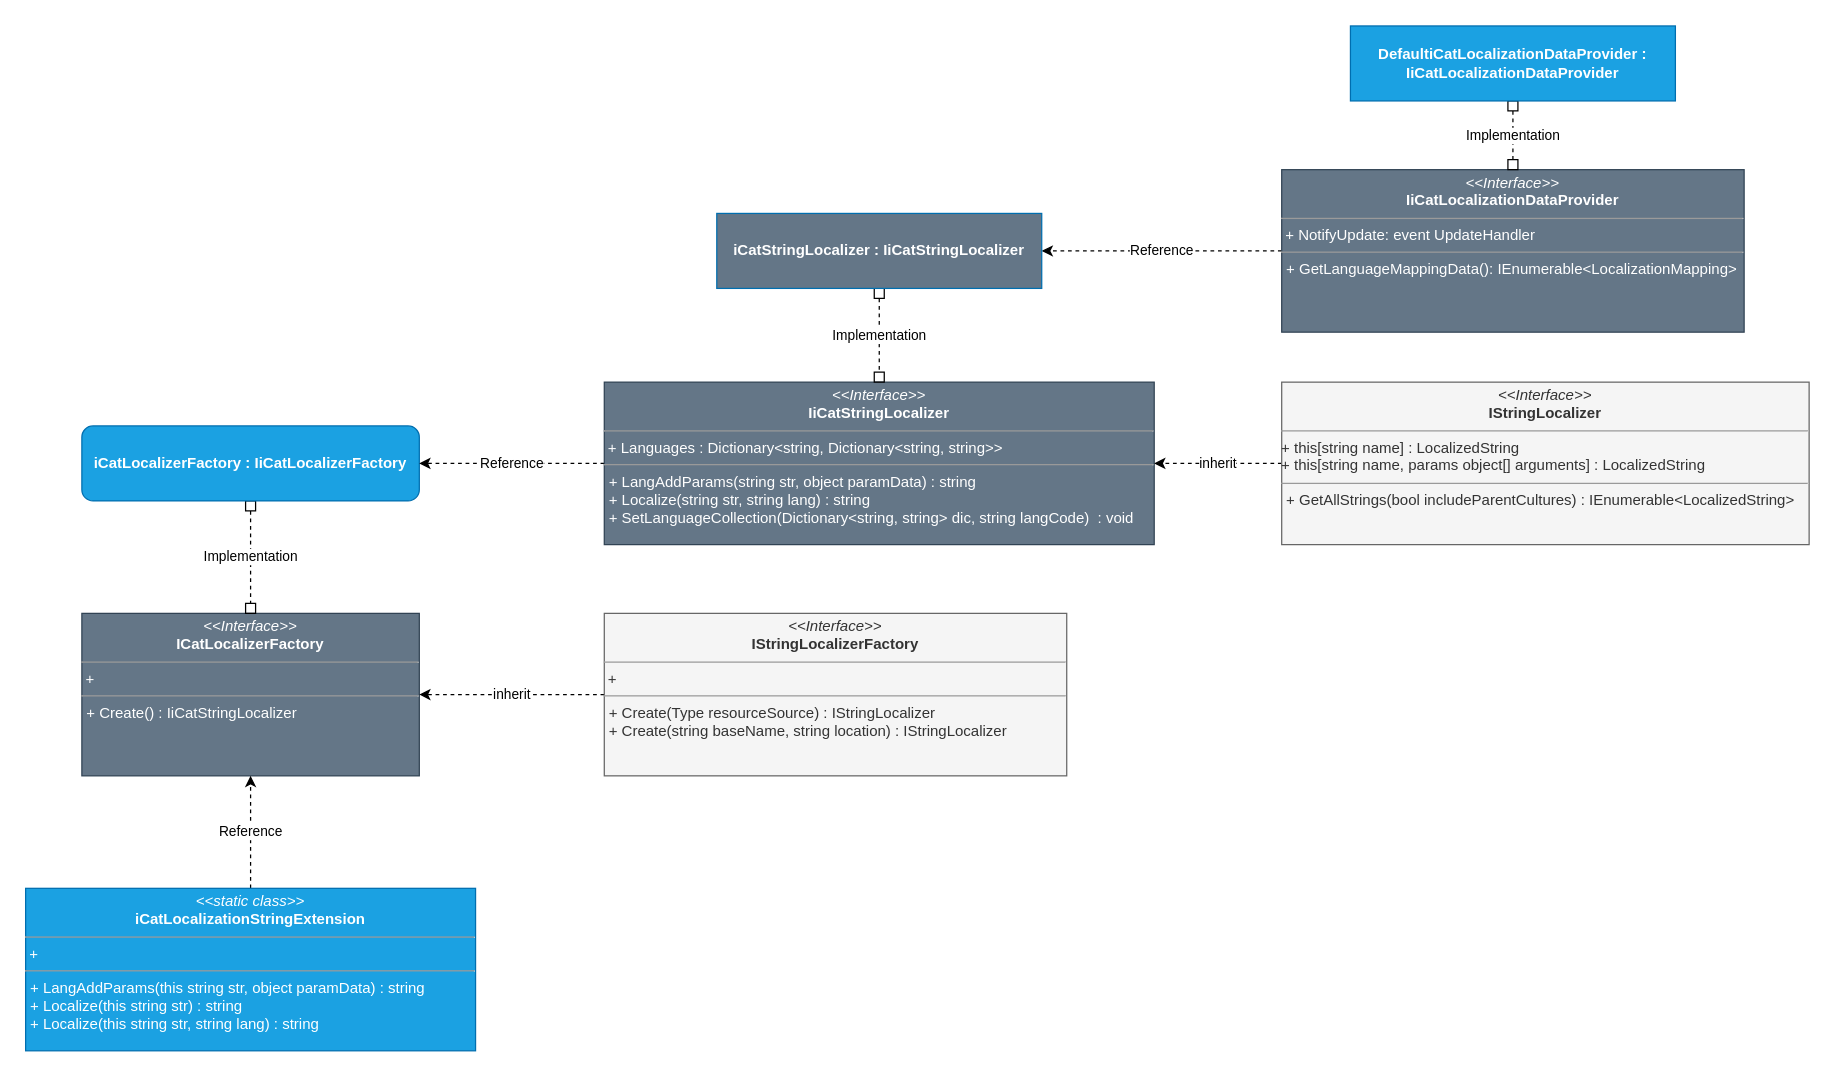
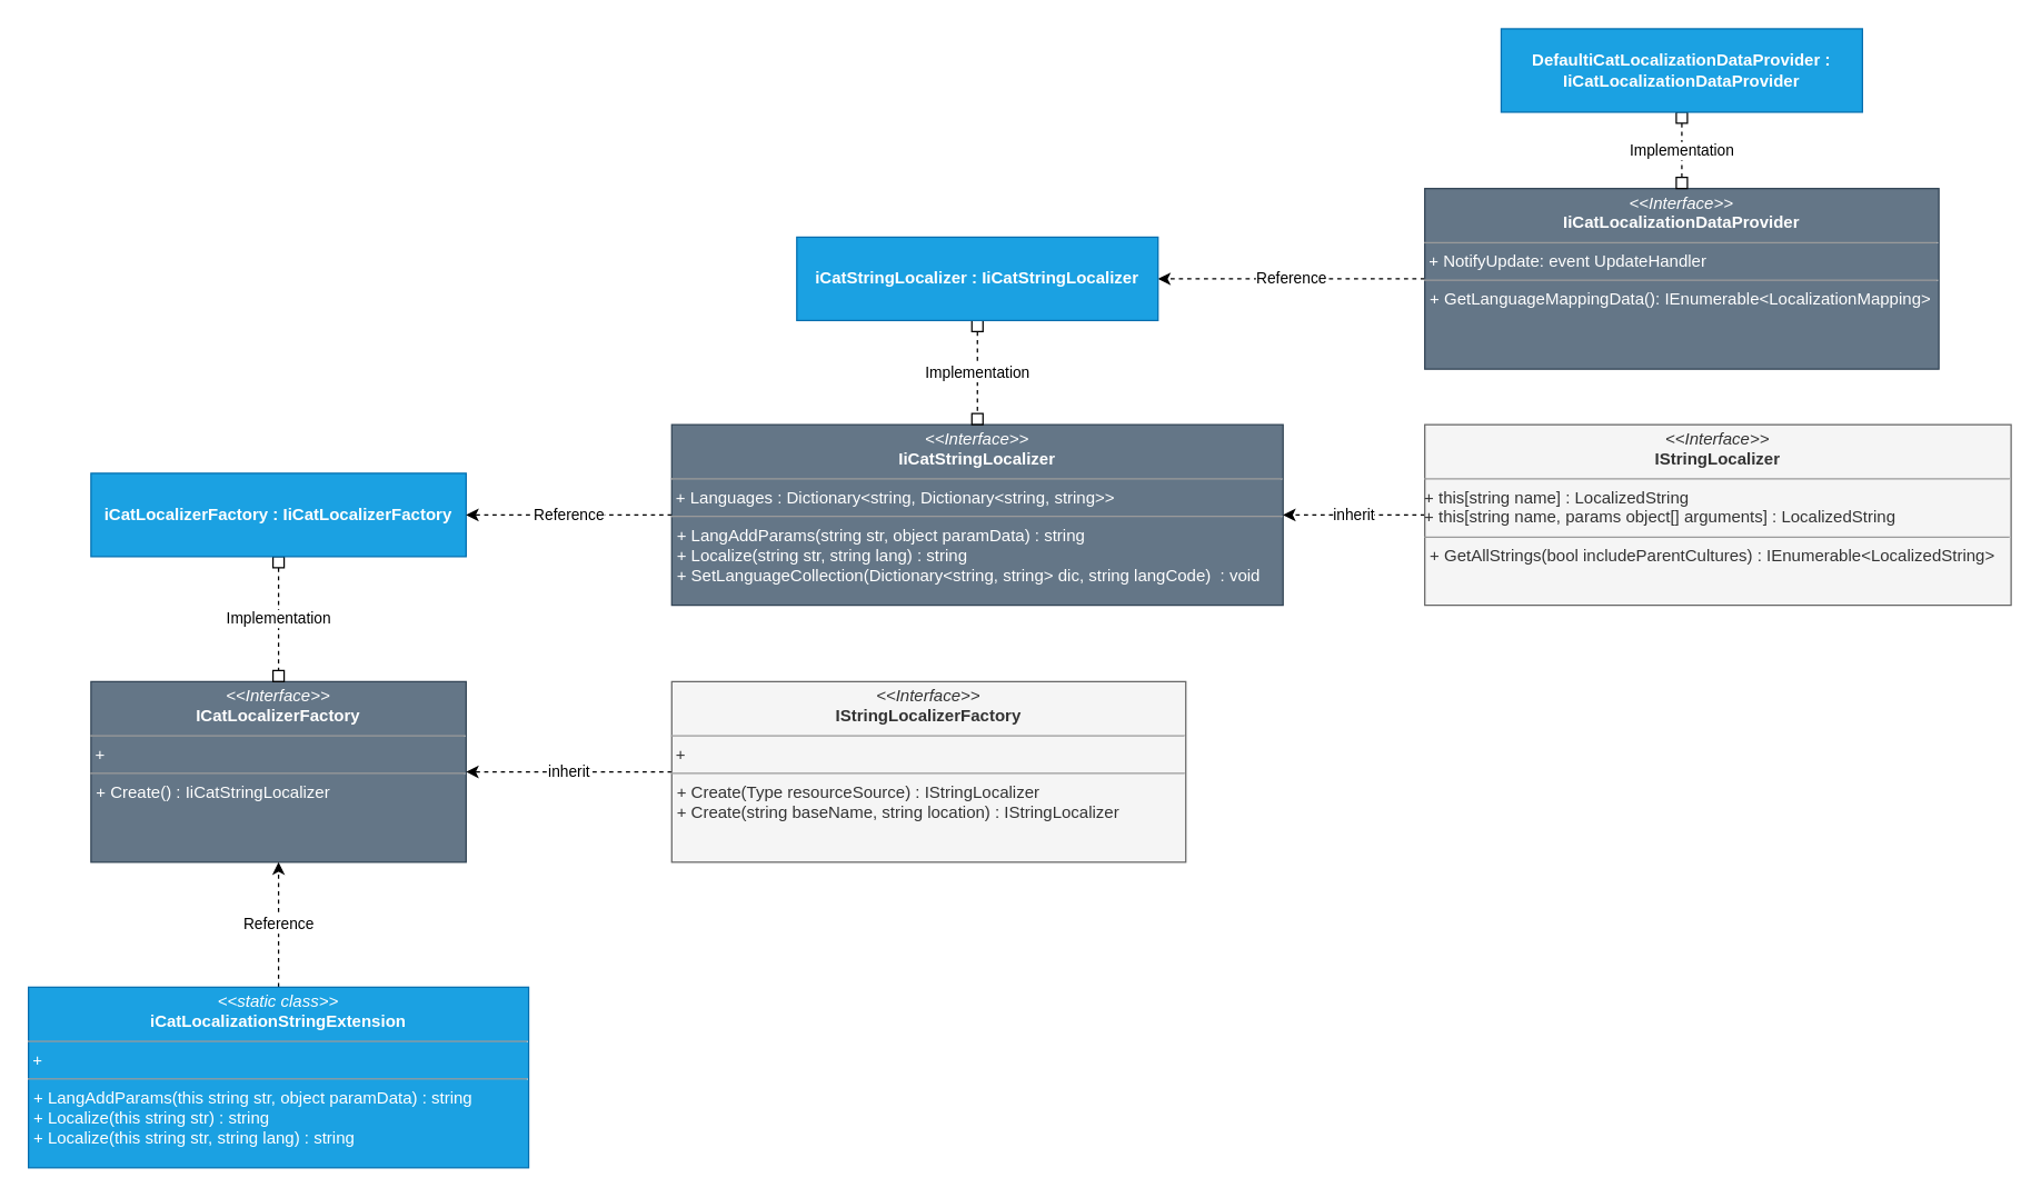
- <mxCell id="16" value="&lt;b&gt;iCatStringLocalizer :&amp;nbsp;IiCatStringLocalizer&lt;/b&gt;" style="rounded=0;whiteSpace=wrap;html=1;fillColor=#647687;fontColor=#ffffff;strokeColor=#006EAF;" parent="1" vertex="1"><mxGeometry x="573" y="170" width="260" height="60" as="geometry" /></mxCell>
+ <mxCell id="16" value="&lt;b&gt;iCatStringLocalizer :&amp;nbsp;IiCatStringLocalizer&lt;/b&gt;" style="rounded=0;whiteSpace=wrap;html=1;fillColor=#1ba1e2;fontColor=#ffffff;strokeColor=#006EAF;" parent="1" vertex="1"><mxGeometry x="573" y="170" width="260" height="60" as="geometry" /></mxCell>
- <mxCell id="9" value="&lt;span style=&quot;color: rgb(255, 255, 255); font-weight: 700;&quot;&gt;iCatLocalizerFactory :&amp;nbsp;&lt;/span&gt;&lt;span style=&quot;font-weight: 700;&quot;&gt;IiCatLocalizerFactory&lt;/span&gt;" style="whiteSpace=wrap;html=1;fillColor=#1ba1e2;strokeColor=#006EAF;fontColor=#ffffff;rounded=1;" parent="1" vertex="1"><mxGeometry x="65" y="340" width="270" height="60" as="geometry" /></mxCell>
+ <mxCell id="9" value="&lt;span style=&quot;color: rgb(255, 255, 255); font-weight: 700;&quot;&gt;iCatLocalizerFactory :&amp;nbsp;&lt;/span&gt;&lt;span style=&quot;font-weight: 700;&quot;&gt;IiCatLocalizerFactory&lt;/span&gt;" style="rounded=0;whiteSpace=wrap;html=1;fillColor=#1ba1e2;strokeColor=#006EAF;fontColor=#ffffff;" parent="1" vertex="1"><mxGeometry x="65" y="340" width="270" height="60" as="geometry" /></mxCell>
